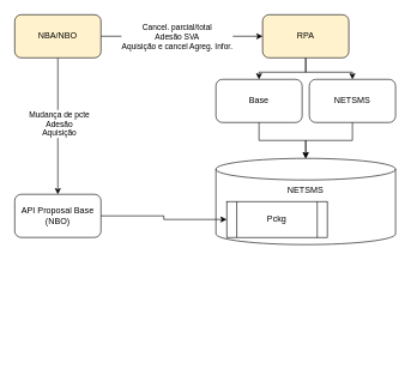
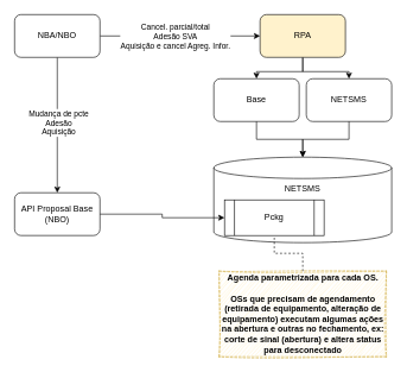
- <mxCell id="9" value="NBA/NBO" style="rounded=1;whiteSpace=wrap;html=1;fillColor=#fff2cc;" parent="1" vertex="1"><mxGeometry x="20" y="20" width="120" height="60" as="geometry" /></mxCell>
+ <mxCell id="9" value="NBA/NBO" style="rounded=1;whiteSpace=wrap;html=1;" parent="1" vertex="1"><mxGeometry x="20" y="20" width="120" height="60" as="geometry" /></mxCell>
+ <mxCell id="17" style="edgeStyle=orthogonalEdgeStyle;rounded=0;orthogonalLoop=1;jettySize=auto;html=1;endArrow=none;endFill=0;dashed=1;exitX=0.5;exitY=0;exitDx=0;exitDy=0;" parent="1" source="19" target="18" edge="1"><mxGeometry relative="1" as="geometry"><mxPoint x="425" y="380" as="sourcePoint" /></mxGeometry></mxCell>
+ <mxCell id="19" value="&lt;div&gt;&lt;b&gt;Agenda parametrizada para cada OS.&lt;/b&gt;&lt;/div&gt;&lt;b&gt;&lt;div&gt;&lt;b&gt;&lt;br&gt;&lt;/b&gt;&lt;/div&gt;OSs que precisam de agendamento (retirada de equipamento, alteração de equipamento) executam algumas ações na abertura e outras no fechamento, ex: corte de sinal (abertura) e altera status para desconectado&lt;/b&gt;" style="text;html=1;align=center;verticalAlign=middle;whiteSpace=wrap;rounded=0;dashed=1;strokeColor=#d6b656;shadow=0;sketch=1;curveFitting=1;jiggle=2;fillColor=#fff2cc;" parent="1" vertex="1"><mxGeometry x="307.5" y="380" width="235" height="120" as="geometry" /></mxCell>
